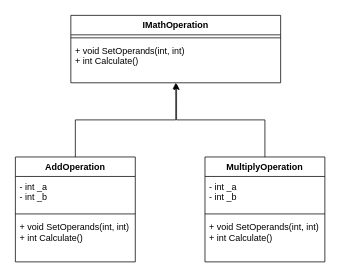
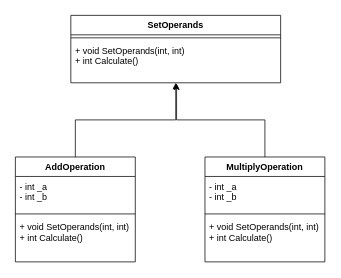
- <mxCell id="2" value="IMathOperation" style="swimlane;fontStyle=1;align=center;verticalAlign=top;childLayout=stackLayout;horizontal=1;startSize=26;horizontalStack=0;resizeParent=1;resizeParentMax=0;resizeLast=0;collapsible=1;marginBottom=0;" vertex="1" parent="1"><mxGeometry x="94" y="20" width="280" height="90" as="geometry" /></mxCell>
+ <mxCell id="2" value="SetOperands" style="swimlane;fontStyle=1;align=center;verticalAlign=top;childLayout=stackLayout;horizontal=1;startSize=26;horizontalStack=0;resizeParent=1;resizeParentMax=0;resizeLast=0;collapsible=1;marginBottom=0;" vertex="1" parent="1"><mxGeometry x="94" y="20" width="280" height="90" as="geometry" /></mxCell>
